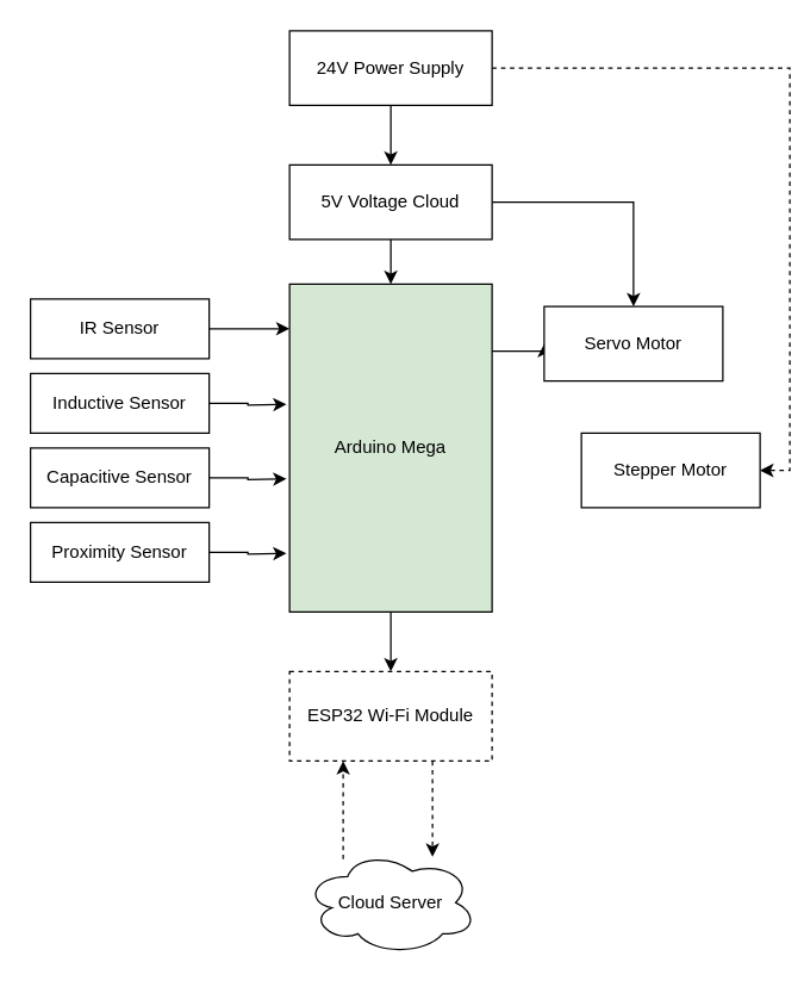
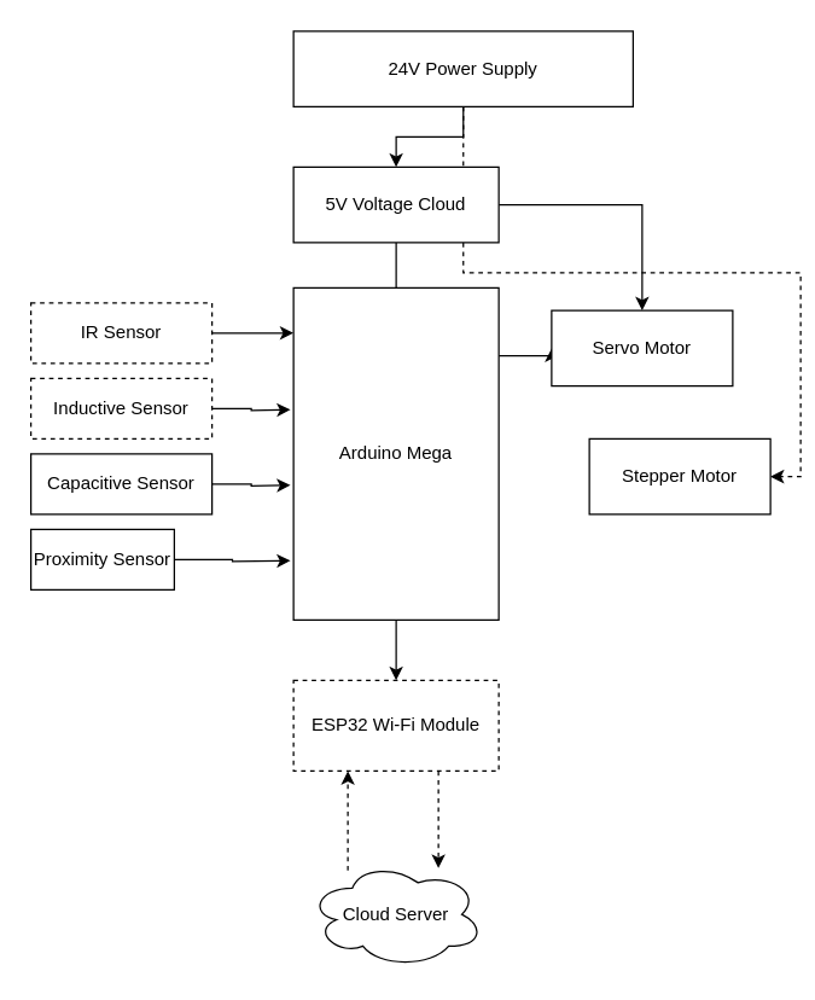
- <mxCell id="7" value="24V Power Supply" style="rounded=0;whiteSpace=wrap;html=1;" vertex="1" parent="1"><mxGeometry x="194" y="20" width="136" height="50" as="geometry" /></mxCell>
+ <mxCell id="7" value="24V Power Supply" style="rounded=0;whiteSpace=wrap;html=1;" vertex="1" parent="1"><mxGeometry x="194" y="20" width="225" height="50" as="geometry" /></mxCell>
- <mxCell id="8" value="" style="edgeStyle=orthogonalEdgeStyle;rounded=0;orthogonalLoop=1;jettySize=auto;html=1;" edge="1" parent="1" source="10" target="4"><mxGeometry relative="1" as="geometry" /></mxCell>
+ <mxCell id="8" value="" style="edgeStyle=orthogonalEdgeStyle;rounded=0;orthogonalLoop=1;jettySize=auto;html=1;endArrow=none;" edge="1" parent="1" source="10" target="4"><mxGeometry relative="1" as="geometry" /></mxCell>
- <mxCell id="12" value="IR Sensor" style="rounded=0;whiteSpace=wrap;html=1;" vertex="1" parent="1"><mxGeometry x="20" y="200" width="120" height="40" as="geometry" /></mxCell>
+ <mxCell id="12" value="IR Sensor" style="rounded=0;whiteSpace=wrap;html=1;dashed=1;" vertex="1" parent="1"><mxGeometry x="20" y="200" width="120" height="40" as="geometry" /></mxCell>
- <mxCell id="14" value="Inductive Sensor" style="rounded=0;whiteSpace=wrap;html=1;" vertex="1" parent="1"><mxGeometry x="20" y="250" width="120" height="40" as="geometry" /></mxCell>
+ <mxCell id="14" value="Inductive Sensor" style="rounded=0;whiteSpace=wrap;html=1;dashed=1;" vertex="1" parent="1"><mxGeometry x="20" y="250" width="120" height="40" as="geometry" /></mxCell>
- <mxCell id="4" value="Arduino Mega" style="rounded=0;whiteSpace=wrap;html=1;fillColor=#d5e8d4;" vertex="1" parent="1"><mxGeometry x="194" y="190" width="136" height="220" as="geometry" /></mxCell>
+ <mxCell id="4" value="Arduino Mega" style="rounded=0;whiteSpace=wrap;html=1;" vertex="1" parent="1"><mxGeometry x="194" y="190" width="136" height="220" as="geometry" /></mxCell>
- <mxCell id="18" value="Proximity Sensor" style="rounded=0;whiteSpace=wrap;html=1;" vertex="1" parent="1"><mxGeometry x="20" y="350" width="120" height="40" as="geometry" /></mxCell>
+ <mxCell id="18" value="Proximity Sensor" style="rounded=0;whiteSpace=wrap;html=1;" vertex="1" parent="1"><mxGeometry x="20" y="350" width="95" height="40" as="geometry" /></mxCell>
